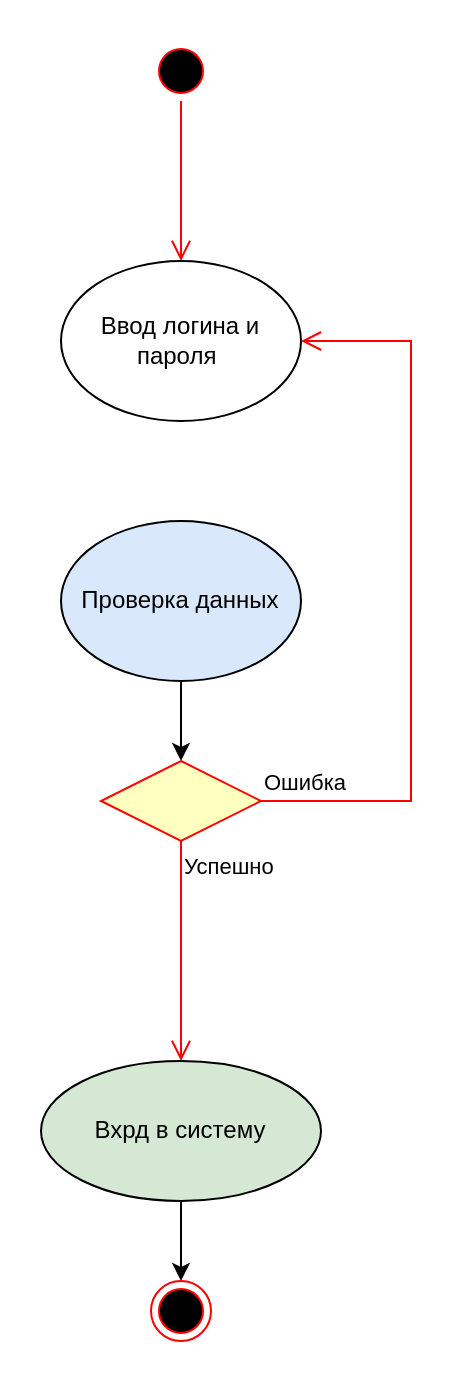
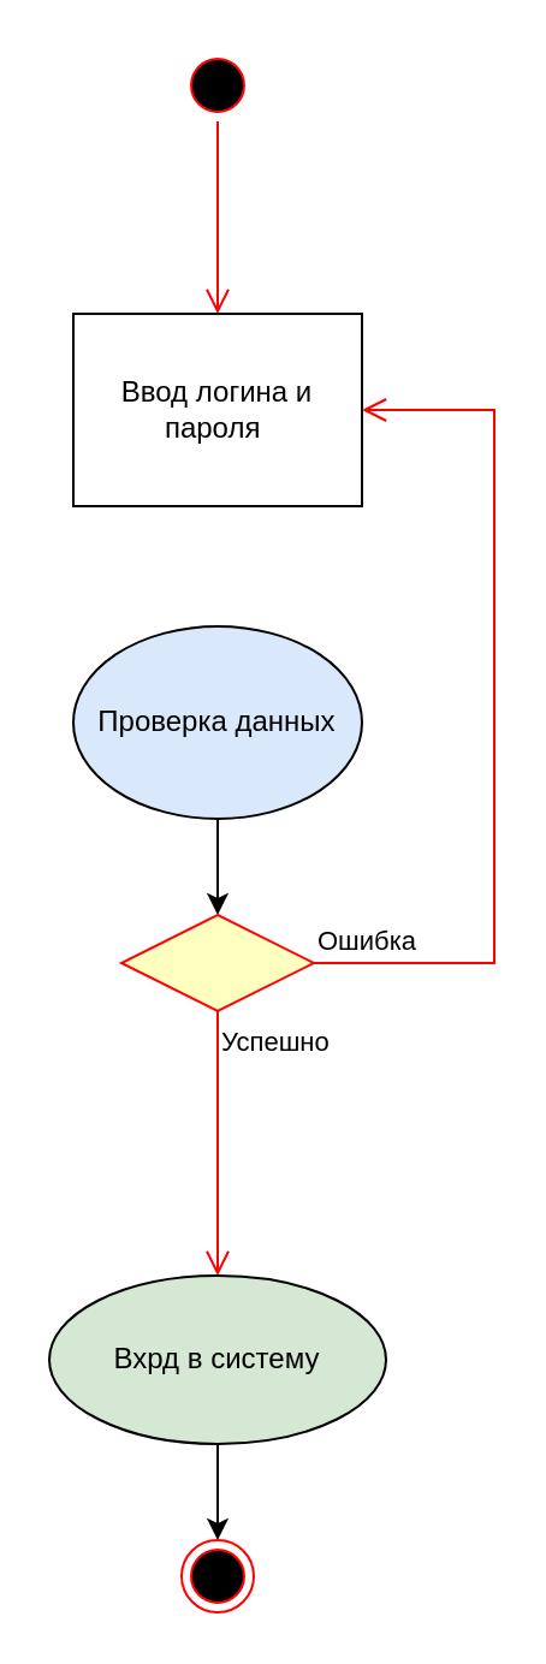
- <mxCell id="4" value="Ввод логина и пароля&amp;nbsp;" style="ellipse;whiteSpace=wrap;html=1;" vertex="1" parent="1"><mxGeometry x="30" y="130" width="120" height="80" as="geometry" /></mxCell>
+ <mxCell id="4" value="Ввод логина и пароля&amp;nbsp;" style="whiteSpace=wrap;html=1;rounded=0;" vertex="1" parent="1"><mxGeometry x="30" y="130" width="120" height="80" as="geometry" /></mxCell>
